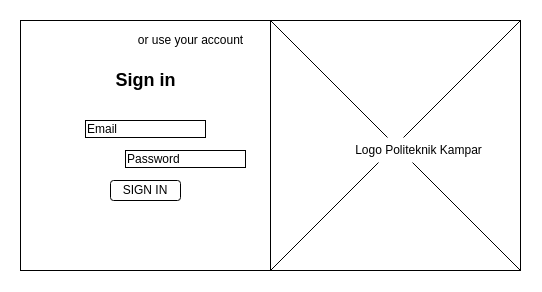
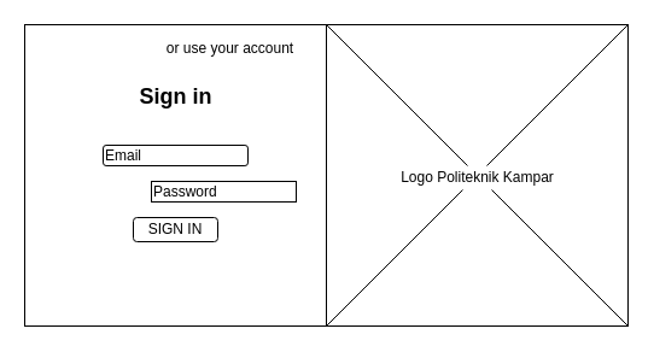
- <mxCell id="7" value="Email" style="rounded=0;whiteSpace=wrap;html=1;fillColor=default;align=left;" parent="1" vertex="1"><mxGeometry x="85" y="120" width="120" height="17" as="geometry" /></mxCell>
+ <mxCell id="7" value="Email" style="whiteSpace=wrap;html=1;fillColor=default;align=left;rounded=1;" parent="1" vertex="1"><mxGeometry x="85" y="120" width="120" height="17" as="geometry" /></mxCell>
- <mxCell id="6" value="Logo Politeknik Kampar" style="text;html=1;resizable=0;autosize=1;align=center;verticalAlign=middle;points=[];fillColor=default;strokeColor=none;rounded=0;" parent="1" vertex="1"><mxGeometry x="325" y="137" width="185" height="25" as="geometry" /></mxCell>
+ <mxCell id="6" value="Logo Politeknik Kampar" style="text;html=1;resizable=0;autosize=1;align=center;verticalAlign=middle;points=[];fillColor=default;strokeColor=none;rounded=0;" parent="1" vertex="1"><mxGeometry x="325" y="137" width="140" height="20" as="geometry" /></mxCell>
